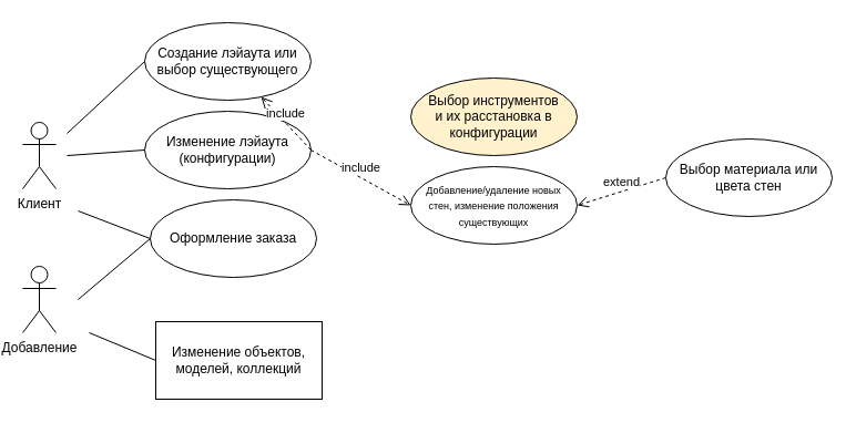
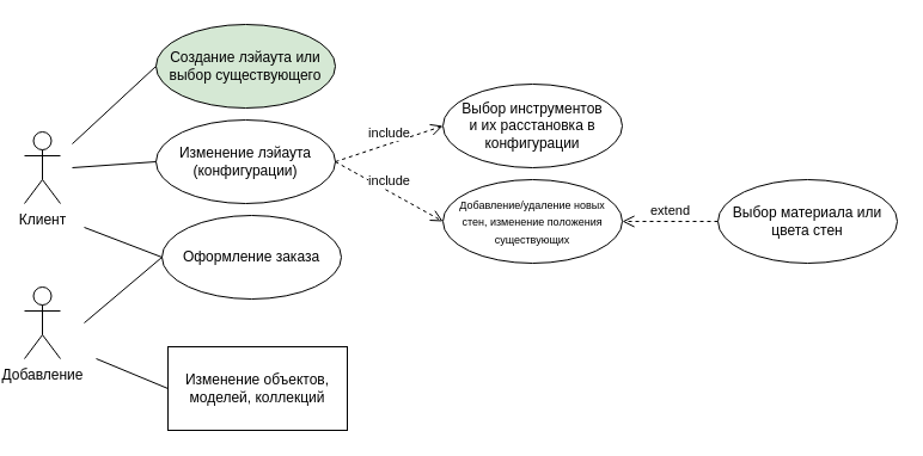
- <mxCell id="5" value="Создание лэйаута или выбор существующего" style="ellipse;whiteSpace=wrap;html=1;" vertex="1" parent="1"><mxGeometry x="130" width="150" height="70" as="geometry" y="20" /></mxCell>
+ <mxCell id="5" value="Создание лэйаута или выбор существующего" style="ellipse;whiteSpace=wrap;html=1;fillColor=#d5e8d4;" vertex="1" parent="1"><mxGeometry x="130" width="150" height="70" as="geometry" y="20" /></mxCell>
- <mxCell id="9" value="Выбор инструментов &lt;br&gt;и их расстановка в конфигурации" style="ellipse;whiteSpace=wrap;html=1;fillColor=#fff2cc;" vertex="1" parent="1"><mxGeometry x="370" y="70" width="150" height="70" as="geometry" /></mxCell>
+ <mxCell id="9" value="Выбор инструментов &lt;br&gt;и их расстановка в конфигурации" style="ellipse;whiteSpace=wrap;html=1;" vertex="1" parent="1"><mxGeometry x="370" y="70" width="150" height="70" as="geometry" /></mxCell>
- <mxCell id="16" value="include" style="html=1;verticalAlign=bottom;endArrow=open;dashed=1;endSize=8;curved=0;rounded=0;exitX=1;exitY=0.5;exitDx=0;exitDy=0;" edge="1" parent="1" source="6" target="5"><mxGeometry x="-0.005" relative="1" as="geometry"><mxPoint x="520" y="145" as="sourcePoint" /><mxPoint x="420" y="180" as="targetPoint" /><mxPoint as="offset" /></mxGeometry></mxCell>
+ <mxCell id="16" value="include" style="html=1;verticalAlign=bottom;endArrow=open;dashed=1;endSize=8;curved=0;rounded=0;exitX=1;exitY=0.5;exitDx=0;exitDy=0;entryX=0;entryY=0.5;entryDx=0;entryDy=0;" edge="1" parent="1" source="6" target="9"><mxGeometry x="-0.005" relative="1" as="geometry"><mxPoint x="520" y="145" as="sourcePoint" /><mxPoint x="420" y="180" as="targetPoint" /><mxPoint as="offset" /></mxGeometry></mxCell>
- <mxCell id="8" value="Выбор материала или цвета стен" style="ellipse;whiteSpace=wrap;html=1;" vertex="1" parent="1"><mxGeometry x="600" y="125" width="150" height="70" as="geometry" /></mxCell>
+ <mxCell id="8" value="Выбор материала или цвета стен" style="ellipse;whiteSpace=wrap;html=1;" vertex="1" parent="1"><mxGeometry x="600" y="150" width="150" height="70" as="geometry" /></mxCell>
